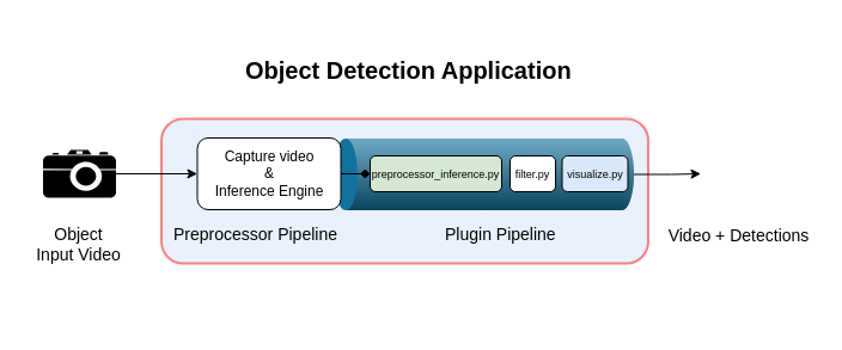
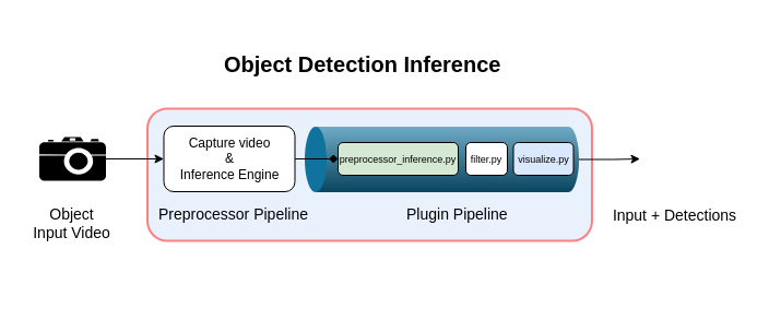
- <mxCell id="10" value="Object Detection Application" style="text;html=1;resizable=0;points=[];autosize=1;align=left;verticalAlign=top;spacingTop=-4;fontSize=20;fontStyle=1" parent="1" vertex="1"><mxGeometry x="203" y="44" width="270" height="30" as="geometry" /></mxCell>
+ <mxCell id="10" value="Object Detection Inference" style="text;html=1;resizable=0;points=[];autosize=1;align=left;verticalAlign=top;spacingTop=-4;fontSize=20;fontStyle=1" parent="1" vertex="1"><mxGeometry x="203" y="44" width="270" height="30" as="geometry" /></mxCell>
- <mxCell id="7" value="Capture video&lt;br&gt;&amp;amp;&lt;br&gt;Inference Engine" style="rounded=1;whiteSpace=wrap;html=1;" parent="1" vertex="1"><mxGeometry x="164.5" y="115" width="120" height="60" as="geometry" /></mxCell>
+ <mxCell id="7" value="Capture video&lt;br&gt;&amp;amp;&lt;br&gt;Inference Engine" style="rounded=1;whiteSpace=wrap;html=1;" parent="1" vertex="1"><mxGeometry x="149.5" y="115" width="120" height="60" as="geometry" /></mxCell>
- <mxCell id="15" value="Video + Detections" style="text;html=1;resizable=0;points=[];autosize=1;align=center;verticalAlign=top;spacingTop=-4;fontSize=14;fontStyle=0" parent="1" vertex="1"><mxGeometry x="552" y="186" width="130" height="20" as="geometry" /></mxCell>
+ <mxCell id="15" value="Input + Detections" style="text;html=1;resizable=0;points=[];autosize=1;align=center;verticalAlign=top;spacingTop=-4;fontSize=14;fontStyle=0" parent="1" vertex="1"><mxGeometry x="552" y="186" width="130" height="20" as="geometry" /></mxCell>
